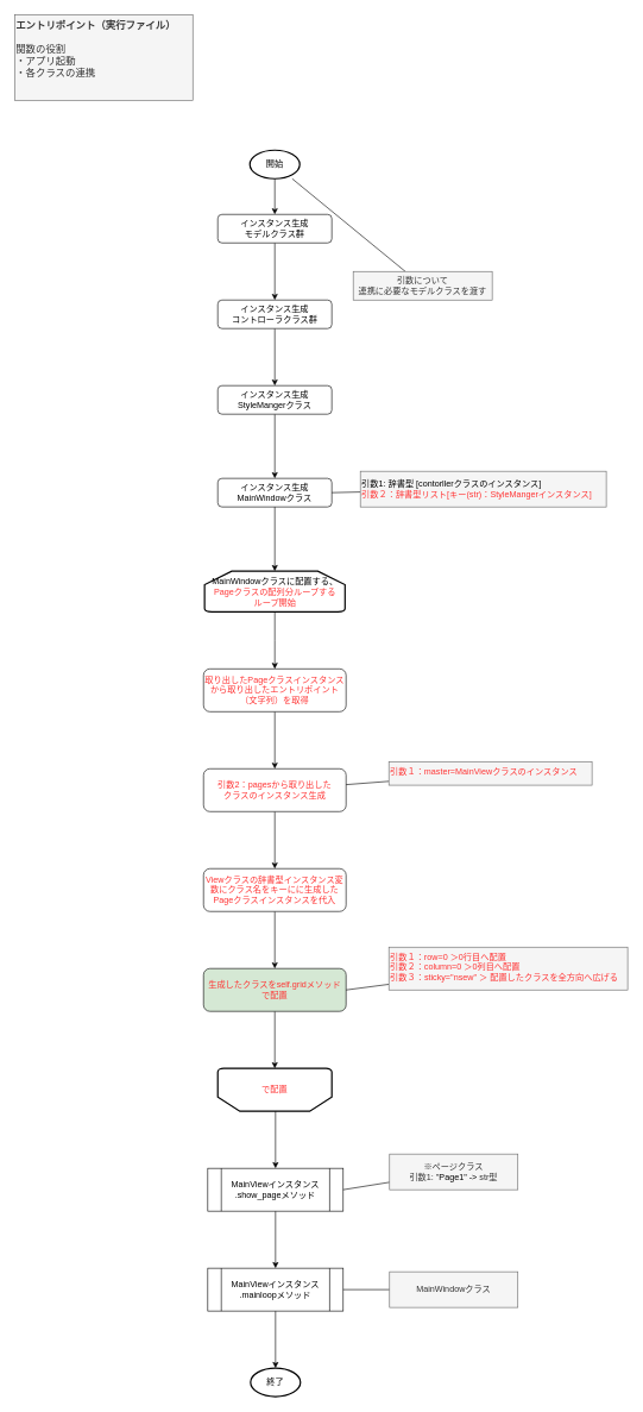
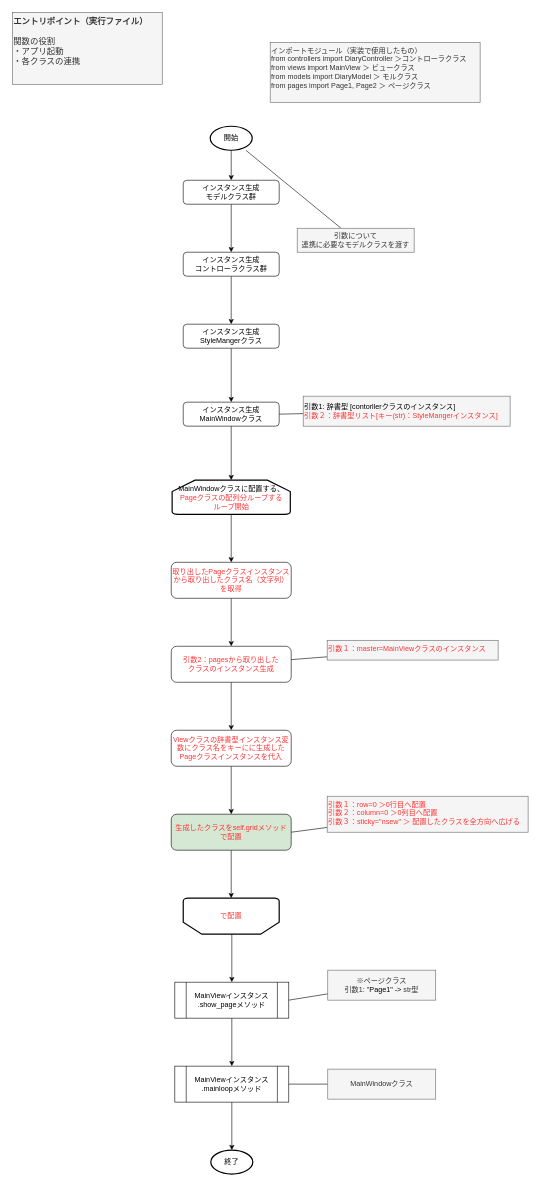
+ <mxCell id="11" value="&lt;div&gt;インポートモジュール（実装で使用したもの）&lt;/div&gt;&lt;div&gt;&lt;div&gt;from controllers import DiaryController ＞コントローラクラス&lt;/div&gt;&lt;div&gt;from views import MainView ＞ ビュークラス&lt;/div&gt;&lt;div&gt;from models import DiaryModel&amp;nbsp;&lt;span style=&quot;background-color: initial;&quot;&gt;＞ モルクラス&lt;/span&gt;&lt;/div&gt;&lt;div&gt;from pages import Page1, Page2&amp;nbsp;&lt;span style=&quot;background-color: initial;&quot;&gt;＞ ページクラス&lt;/span&gt;&lt;/div&gt;&lt;/div&gt;" style="text;html=1;align=left;verticalAlign=top;whiteSpace=wrap;rounded=0;fillColor=#f5f5f5;fontColor=#333333;strokeColor=#666666;" parent="1" vertex="1"><mxGeometry x="450" y="70" width="350" height="100" as="geometry" /></mxCell>
- <mxCell id="18" value="取り出したPageクラスインスタンスから取り出した&lt;span style=&quot;background-color: initial;&quot;&gt;エントリポイント（文字列）を取得&lt;/span&gt;" style="rounded=1;whiteSpace=wrap;html=1;fontColor=#FF3333;" parent="1" vertex="1"><mxGeometry x="285" y="937" width="200" height="60" as="geometry" /></mxCell>
+ <mxCell id="18" value="取り出したPageクラスインスタンスから取り出した&lt;span style=&quot;background-color: initial;&quot;&gt;クラス名（文字列）を取得&lt;/span&gt;" style="rounded=1;whiteSpace=wrap;html=1;fontColor=#FF3333;" parent="1" vertex="1"><mxGeometry x="285" y="937" width="200" height="60" as="geometry" /></mxCell>
